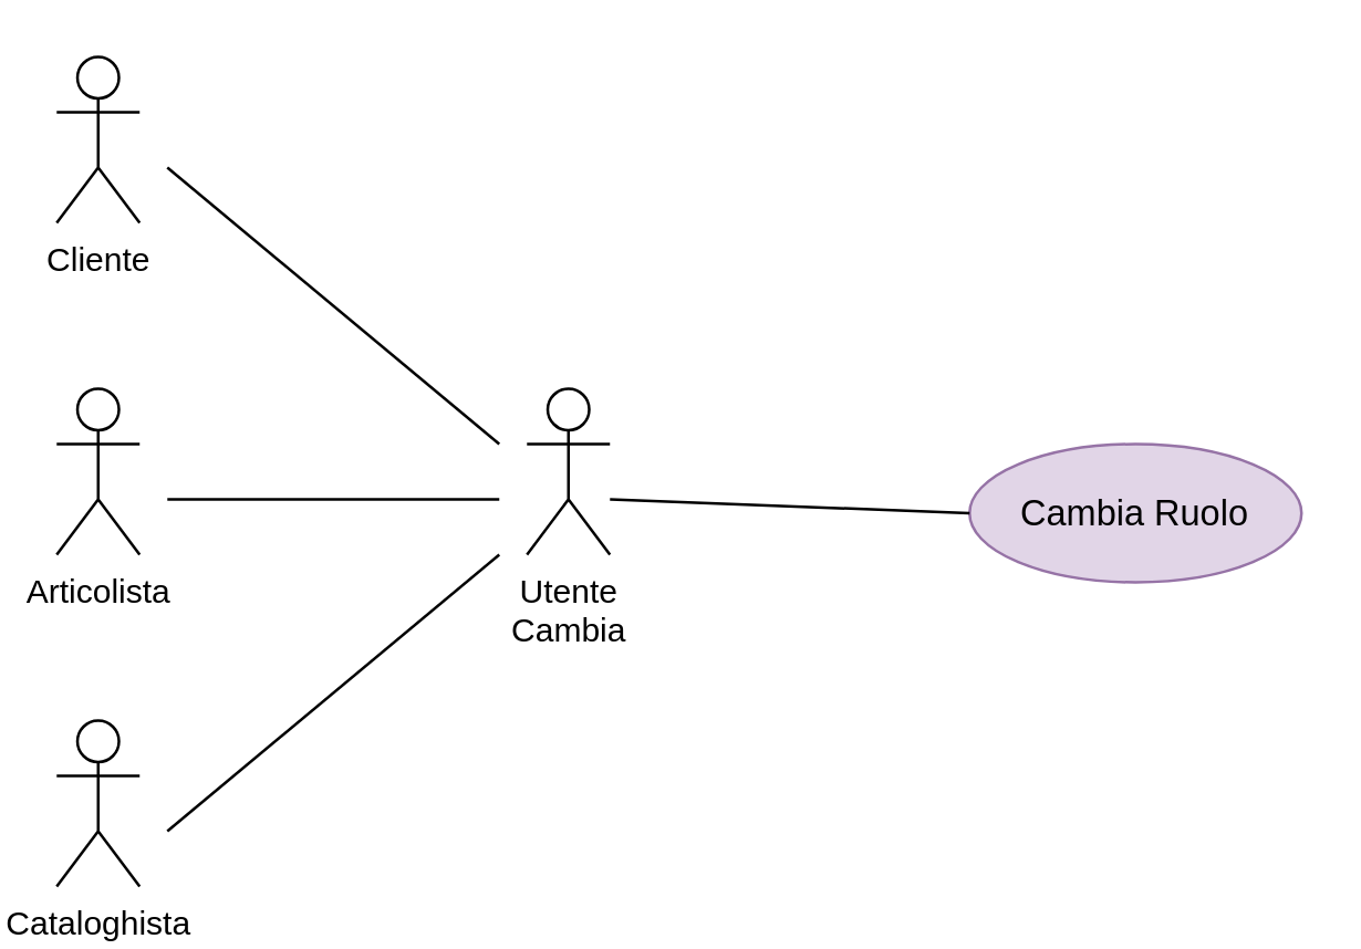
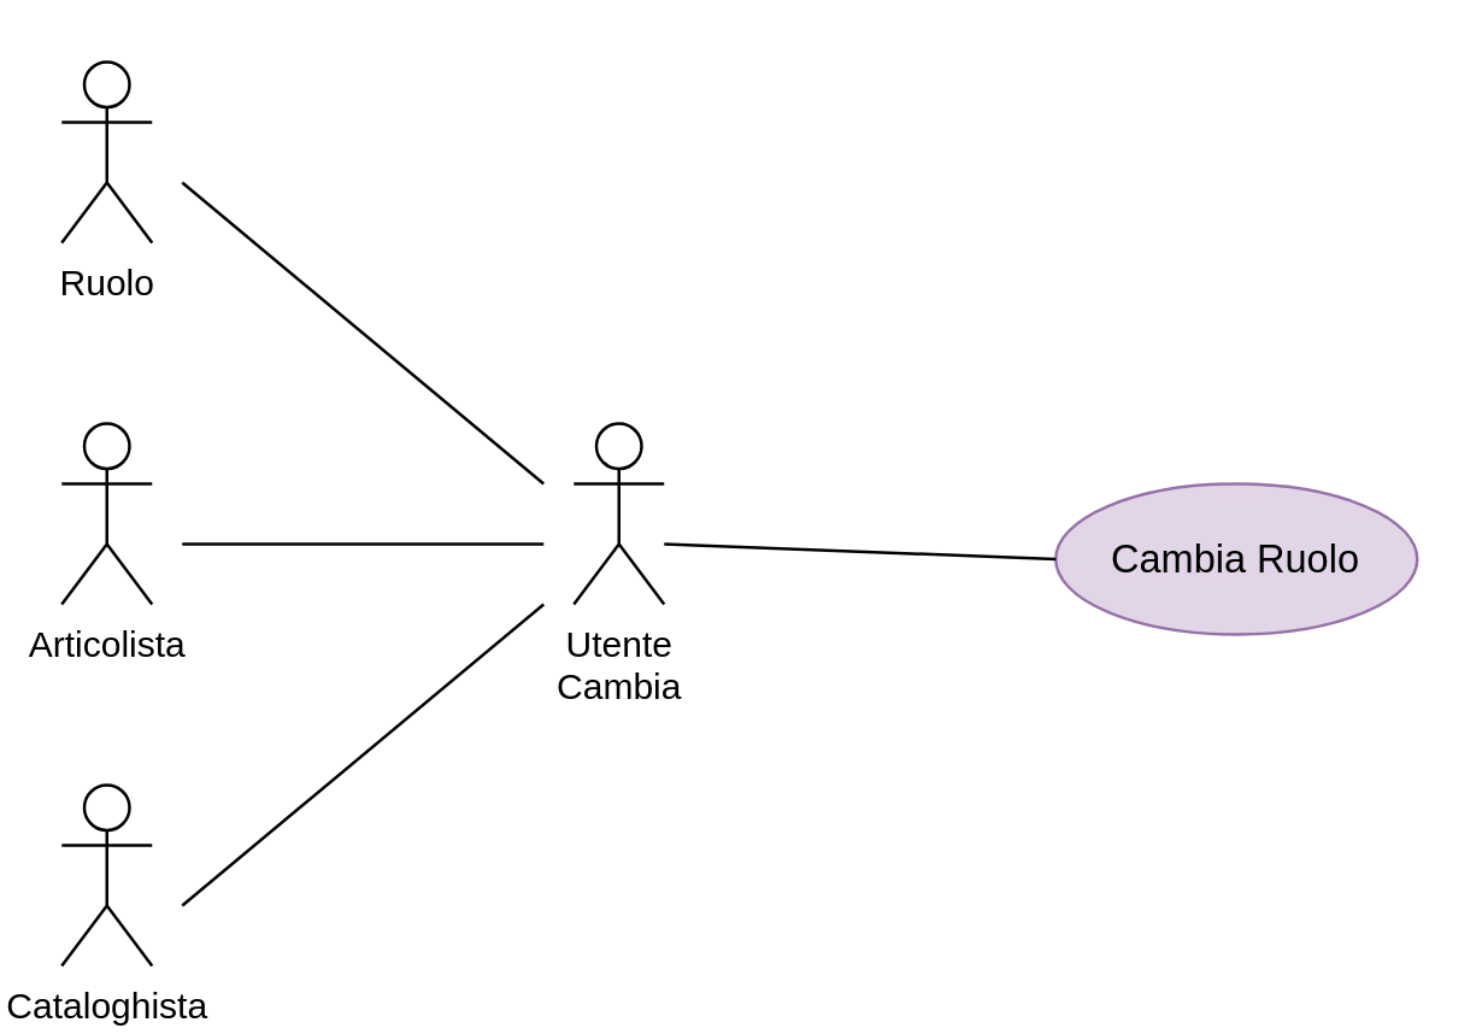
- <mxCell id="2" value="Cliente" style="shape=umlActor;verticalLabelPosition=bottom;verticalAlign=top;html=1;outlineConnect=0;" parent="1" vertex="1"><mxGeometry x="20" y="20" width="30" height="60" as="geometry" /></mxCell>
+ <mxCell id="2" value="Ruolo" style="shape=umlActor;verticalLabelPosition=bottom;verticalAlign=top;html=1;outlineConnect=0;" parent="1" vertex="1"><mxGeometry x="20" y="20" width="30" height="60" as="geometry" /></mxCell>
